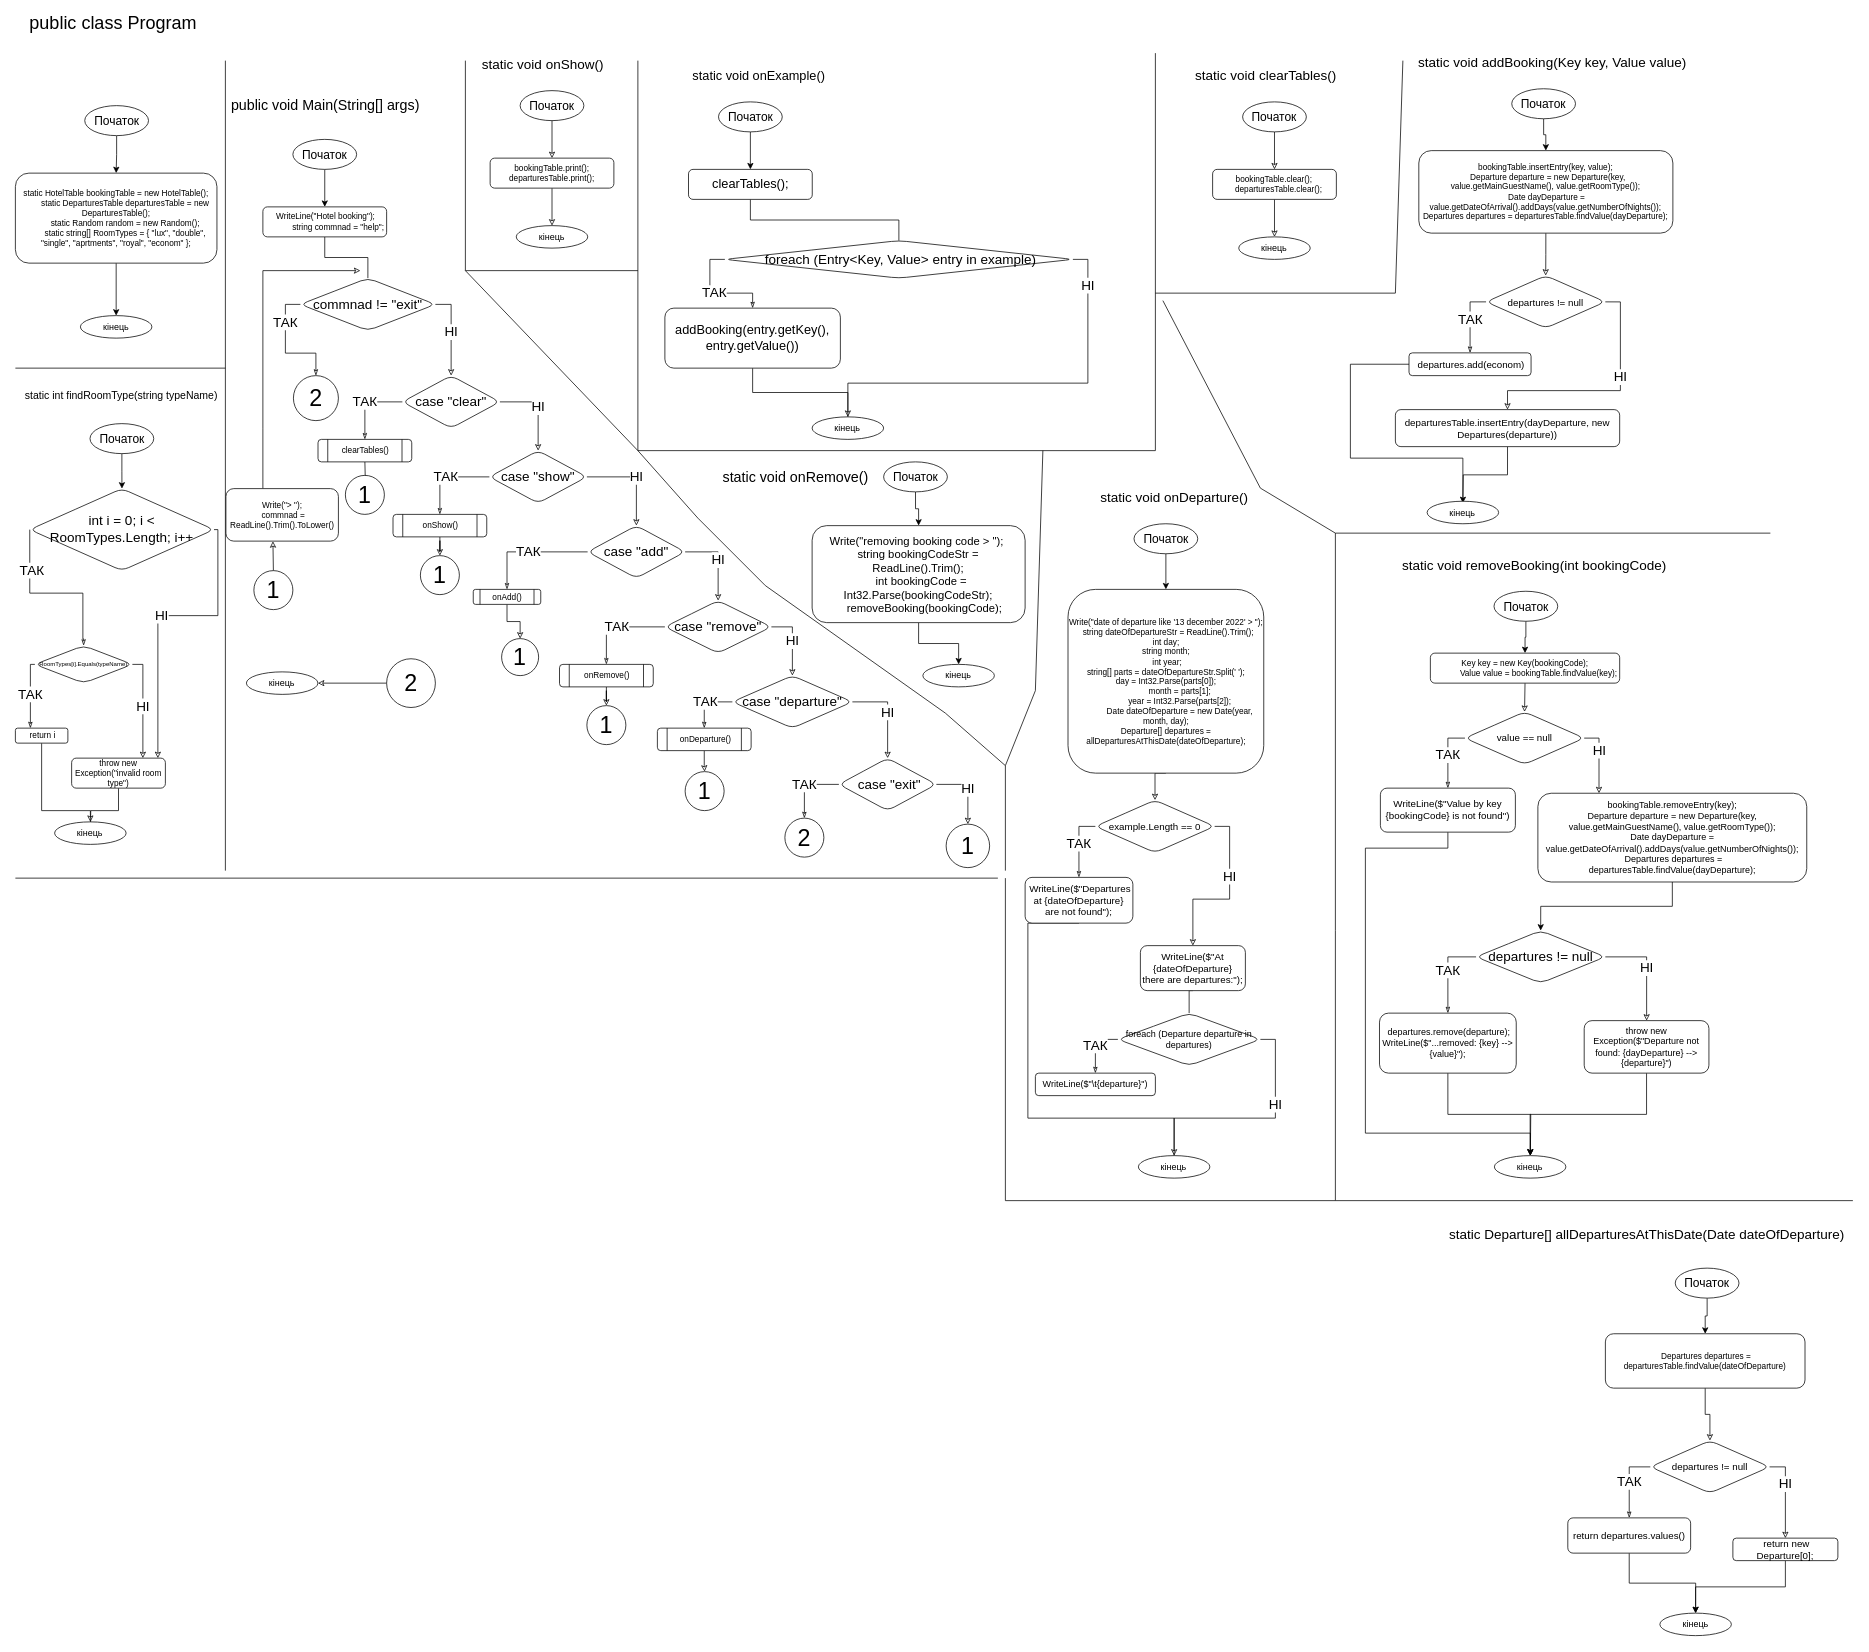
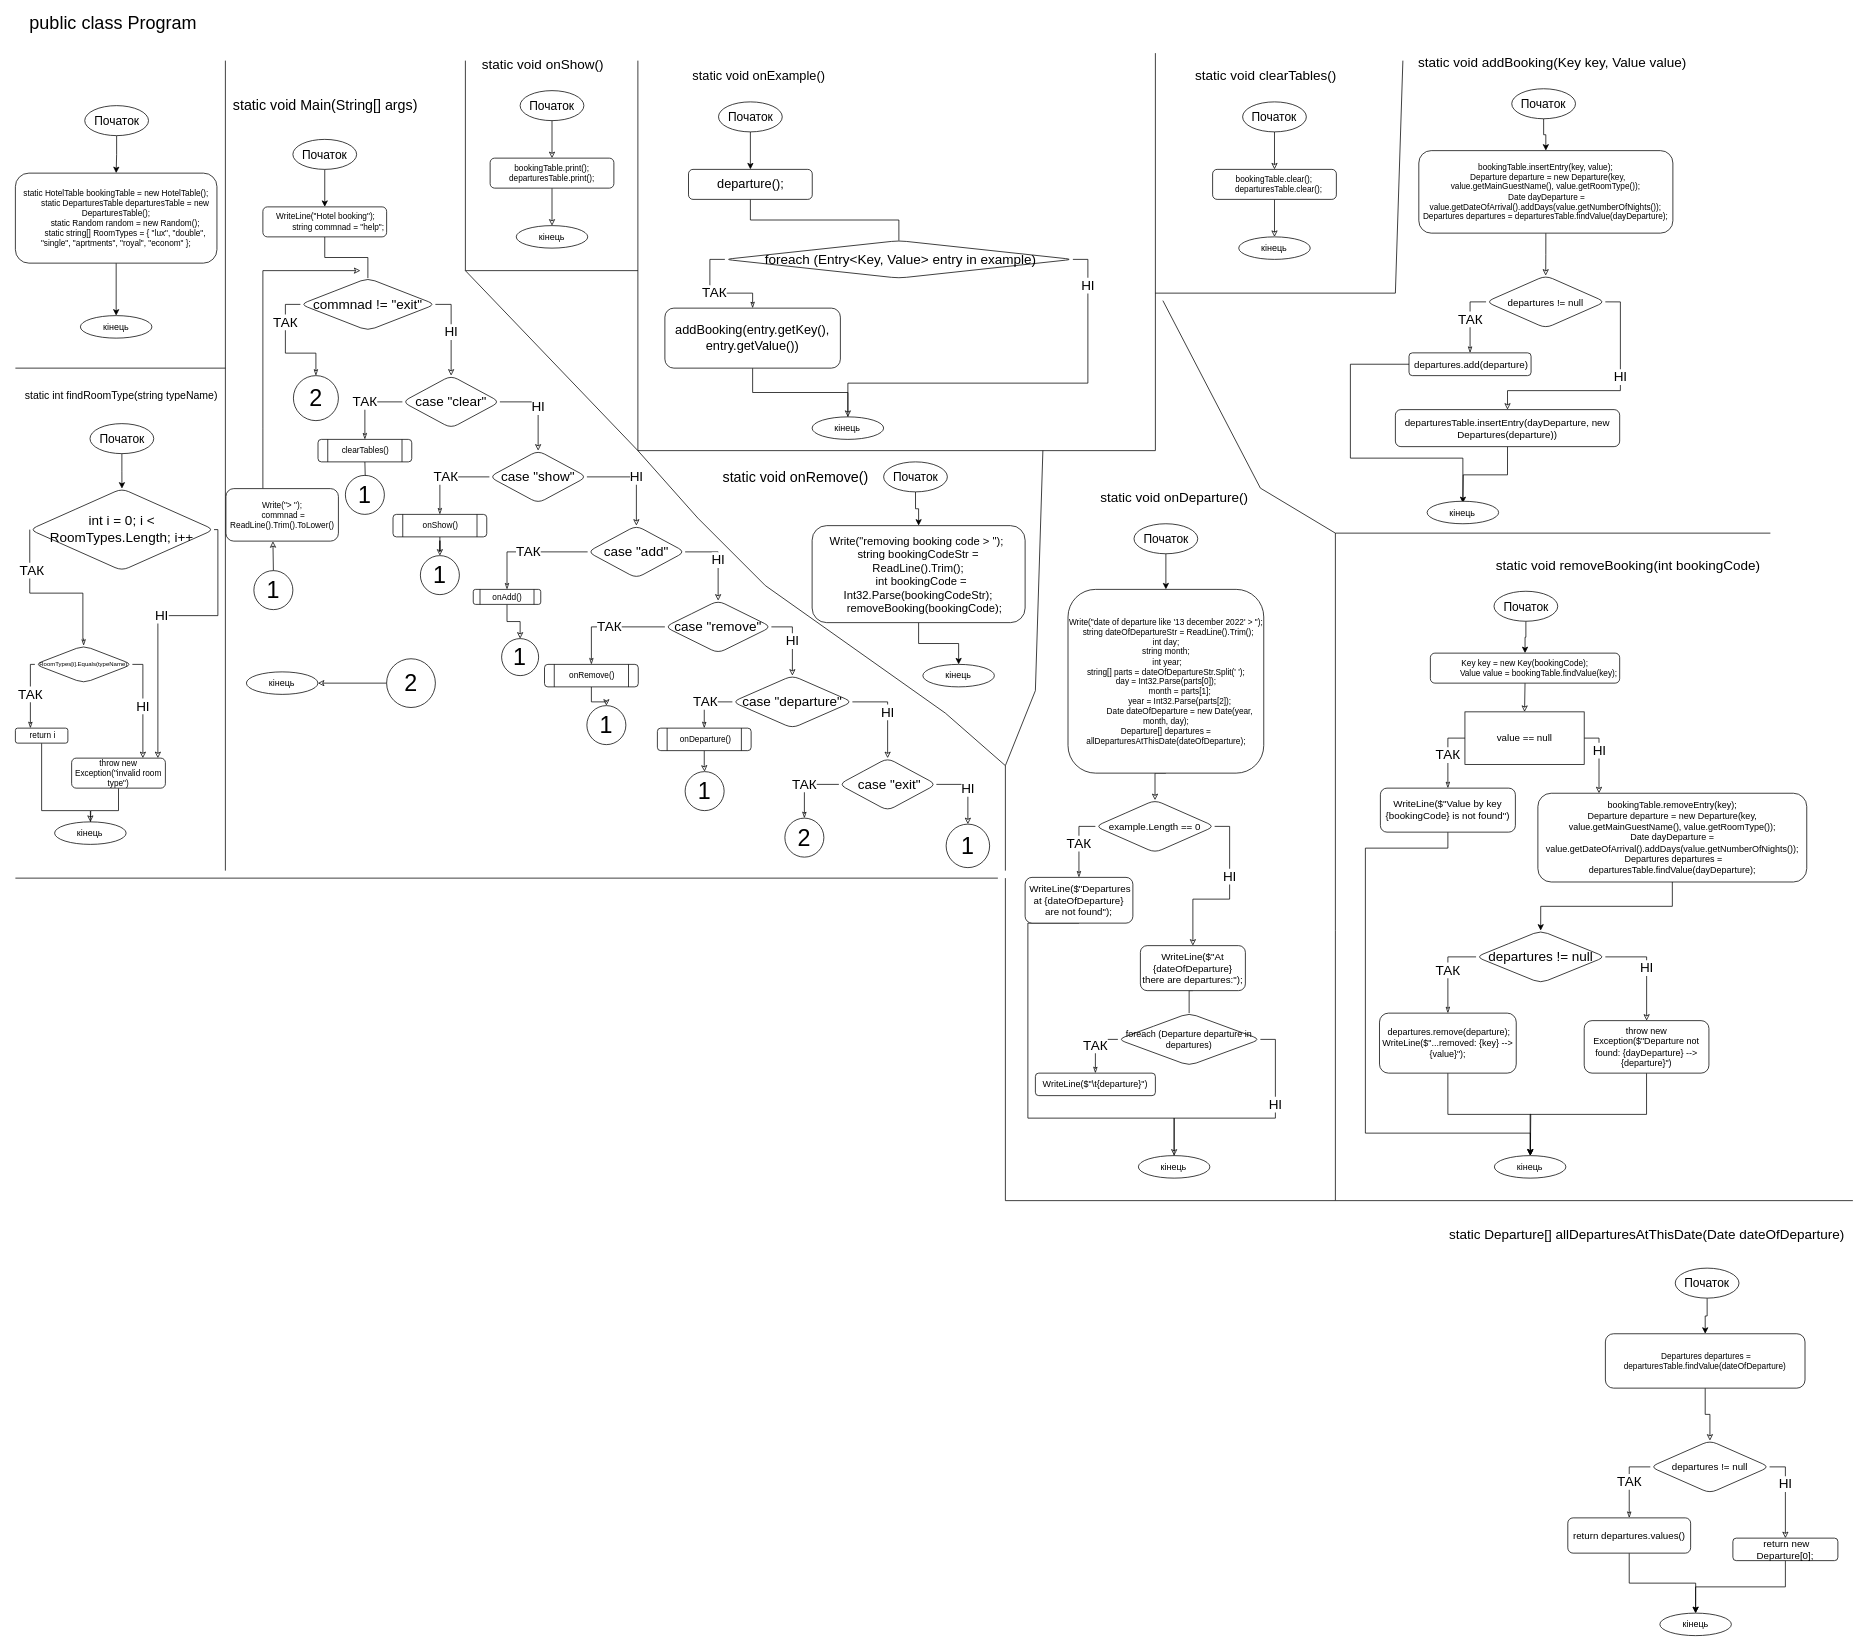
- <mxCell id="3" value="&lt;span style=&quot;font-size: 19px;&quot;&gt;public void Main(String[] args)&lt;/span&gt;" style="text;html=1;align=center;verticalAlign=middle;resizable=0;points=[];autosize=1;strokeColor=none;fillColor=none;fontSize=19;" vertex="1" parent="1"><mxGeometry x="303" y="125" width="260" height="30" as="geometry" /></mxCell>
+ <mxCell id="3" value="&lt;span style=&quot;font-size: 19px;&quot;&gt;static void Main(String[] args)&lt;/span&gt;" style="text;html=1;align=center;verticalAlign=middle;resizable=0;points=[];autosize=1;strokeColor=none;fillColor=none;fontSize=19;" vertex="1" parent="1"><mxGeometry x="303" y="125" width="260" height="30" as="geometry" /></mxCell>
- <mxCell id="84" value="clearTables();" style="rounded=1;whiteSpace=wrap;html=1;sketch=0;fontSize=17;" vertex="1" parent="1"><mxGeometry x="917.5" y="225" width="165" height="40" as="geometry" /></mxCell>
+ <mxCell id="84" value="departure();" style="rounded=1;whiteSpace=wrap;html=1;sketch=0;fontSize=17;" vertex="1" parent="1"><mxGeometry x="917.5" y="225" width="165" height="40" as="geometry" /></mxCell>
- <mxCell id="141" value="&amp;nbsp;departures.add(econom)" style="rounded=1;whiteSpace=wrap;html=1;fontSize=13;" vertex="1" parent="1"><mxGeometry x="1878.17" y="469.65" width="162.75" height="30.35" as="geometry" /></mxCell>
+ <mxCell id="141" value="&amp;nbsp;departures.add(departure)" style="rounded=1;whiteSpace=wrap;html=1;fontSize=13;" vertex="1" parent="1"><mxGeometry x="1878.17" y="469.65" width="162.75" height="30.35" as="geometry" /></mxCell>
- <mxCell id="150" value="&lt;font style=&quot;font-size: 18px;&quot;&gt;static void removeBooking(int bookingCode)&lt;/font&gt;" style="text;html=1;align=center;verticalAlign=middle;resizable=0;points=[];autosize=1;strokeColor=none;fillColor=none;fontSize=19;" vertex="1" parent="1"><mxGeometry x="1860" y="737.5" width="370" height="30" as="geometry" /></mxCell>
+ <mxCell id="150" value="&lt;font style=&quot;font-size: 18px;&quot;&gt;static void removeBooking(int bookingCode)&lt;/font&gt;" style="text;html=1;align=center;verticalAlign=middle;resizable=0;points=[];autosize=1;strokeColor=none;fillColor=none;fontSize=19;" vertex="1" parent="1"><mxGeometry x="1985" y="737.5" width="370" height="30" as="geometry" /></mxCell>
- <mxCell id="40" value="onRemove()" style="shape=process;whiteSpace=wrap;html=1;backgroundOutline=1;fontSize=11;rounded=1;" vertex="1" parent="1"><mxGeometry x="745.5" y="885" width="125" height="30" as="geometry" /></mxCell>
+ <mxCell id="40" value="onRemove()" style="shape=process;whiteSpace=wrap;html=1;backgroundOutline=1;fontSize=11;rounded=1;" vertex="1" parent="1"><mxGeometry x="725.5" y="885" width="125" height="30" as="geometry" /></mxCell>
- <mxCell id="153" value="value == null" style="rhombus;whiteSpace=wrap;html=1;rounded=1;sketch=0;fontFamily=Helvetica;fontSize=13;fontColor=default;strokeColor=default;fillColor=default;" vertex="1" parent="1"><mxGeometry x="1952.75" y="948.32" width="159" height="70" as="geometry" /></mxCell>
+ <mxCell id="153" value="value == null" style="whiteSpace=wrap;html=1;sketch=0;fontFamily=Helvetica;fontSize=13;fontColor=default;strokeColor=default;fillColor=default;rounded=0;" vertex="1" parent="1"><mxGeometry x="1952.75" y="948.32" width="159" height="70" as="geometry" /></mxCell>
